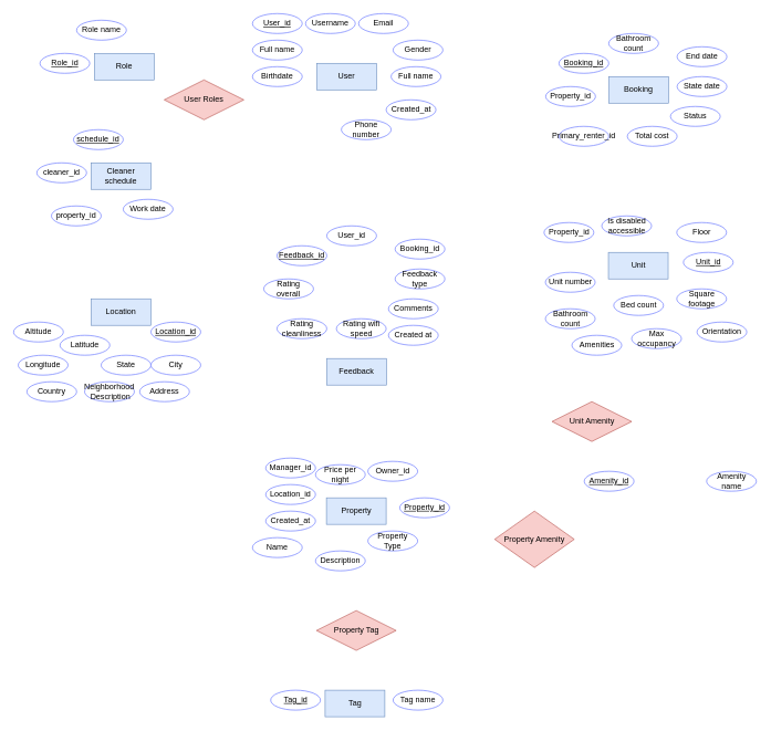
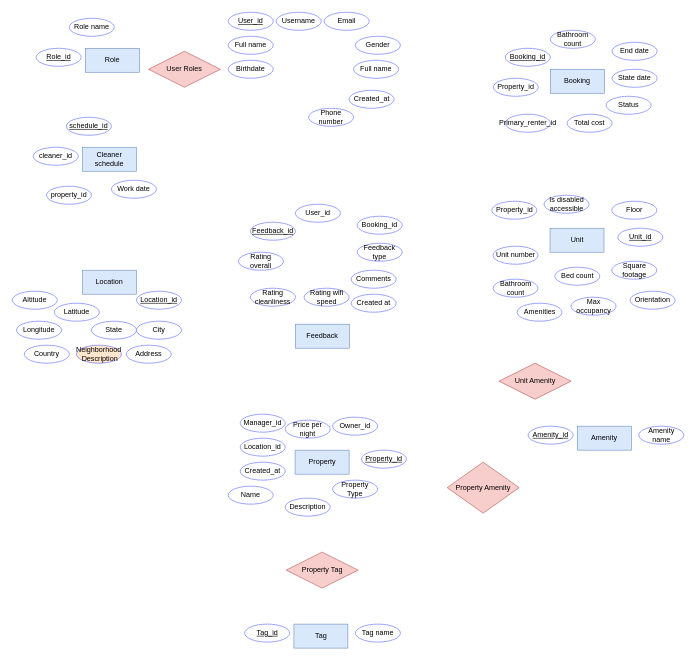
- <mxCell id="2" value="User" style="whiteSpace=wrap;html=1;align=center;fillColor=#dae8fc;strokeColor=#6c8ebf;" vertex="1" parent="1"><mxGeometry x="477" y="95" width="90" height="40" as="geometry" /></mxCell>
- <mxCell id="80" value="User Roles" style="shape=rhombus;perimeter=rhombusPerimeter;whiteSpace=wrap;html=1;align=center;fillColor=#f8cecc;strokeColor=#b85450;" vertex="1" parent="1"><mxGeometry x="247" y="120" width="120" height="60" as="geometry" /></mxCell>
+ <mxCell id="80" value="User Roles" style="shape=rhombus;perimeter=rhombusPerimeter;whiteSpace=wrap;html=1;align=center;fillColor=#f8cecc;strokeColor=#b85450;" vertex="1" parent="1"><mxGeometry x="247" y="85" width="120" height="60" as="geometry" /></mxCell>
- <mxCell id="31" value="Neighborhood &amp;nbsp;Description" style="ellipse;whiteSpace=wrap;html=1;align=center;strokeColor=#596AFF;" vertex="1" parent="1"><mxGeometry x="127" y="575" width="75" height="30" as="geometry" /></mxCell>
+ <mxCell id="31" value="Neighborhood &amp;nbsp;Description" style="ellipse;whiteSpace=wrap;html=1;align=center;strokeColor=#596AFF;fillColor=#ffe6cc;" vertex="1" parent="1"><mxGeometry x="127" y="575" width="75" height="30" as="geometry" /></mxCell>
+ <mxCell id="63" value="Amenity" style="whiteSpace=wrap;html=1;align=center;fillColor=#dae8fc;strokeColor=#6c8ebf;" vertex="1" parent="1"><mxGeometry x="962" y="710" width="90" height="40" as="geometry" /></mxCell>
